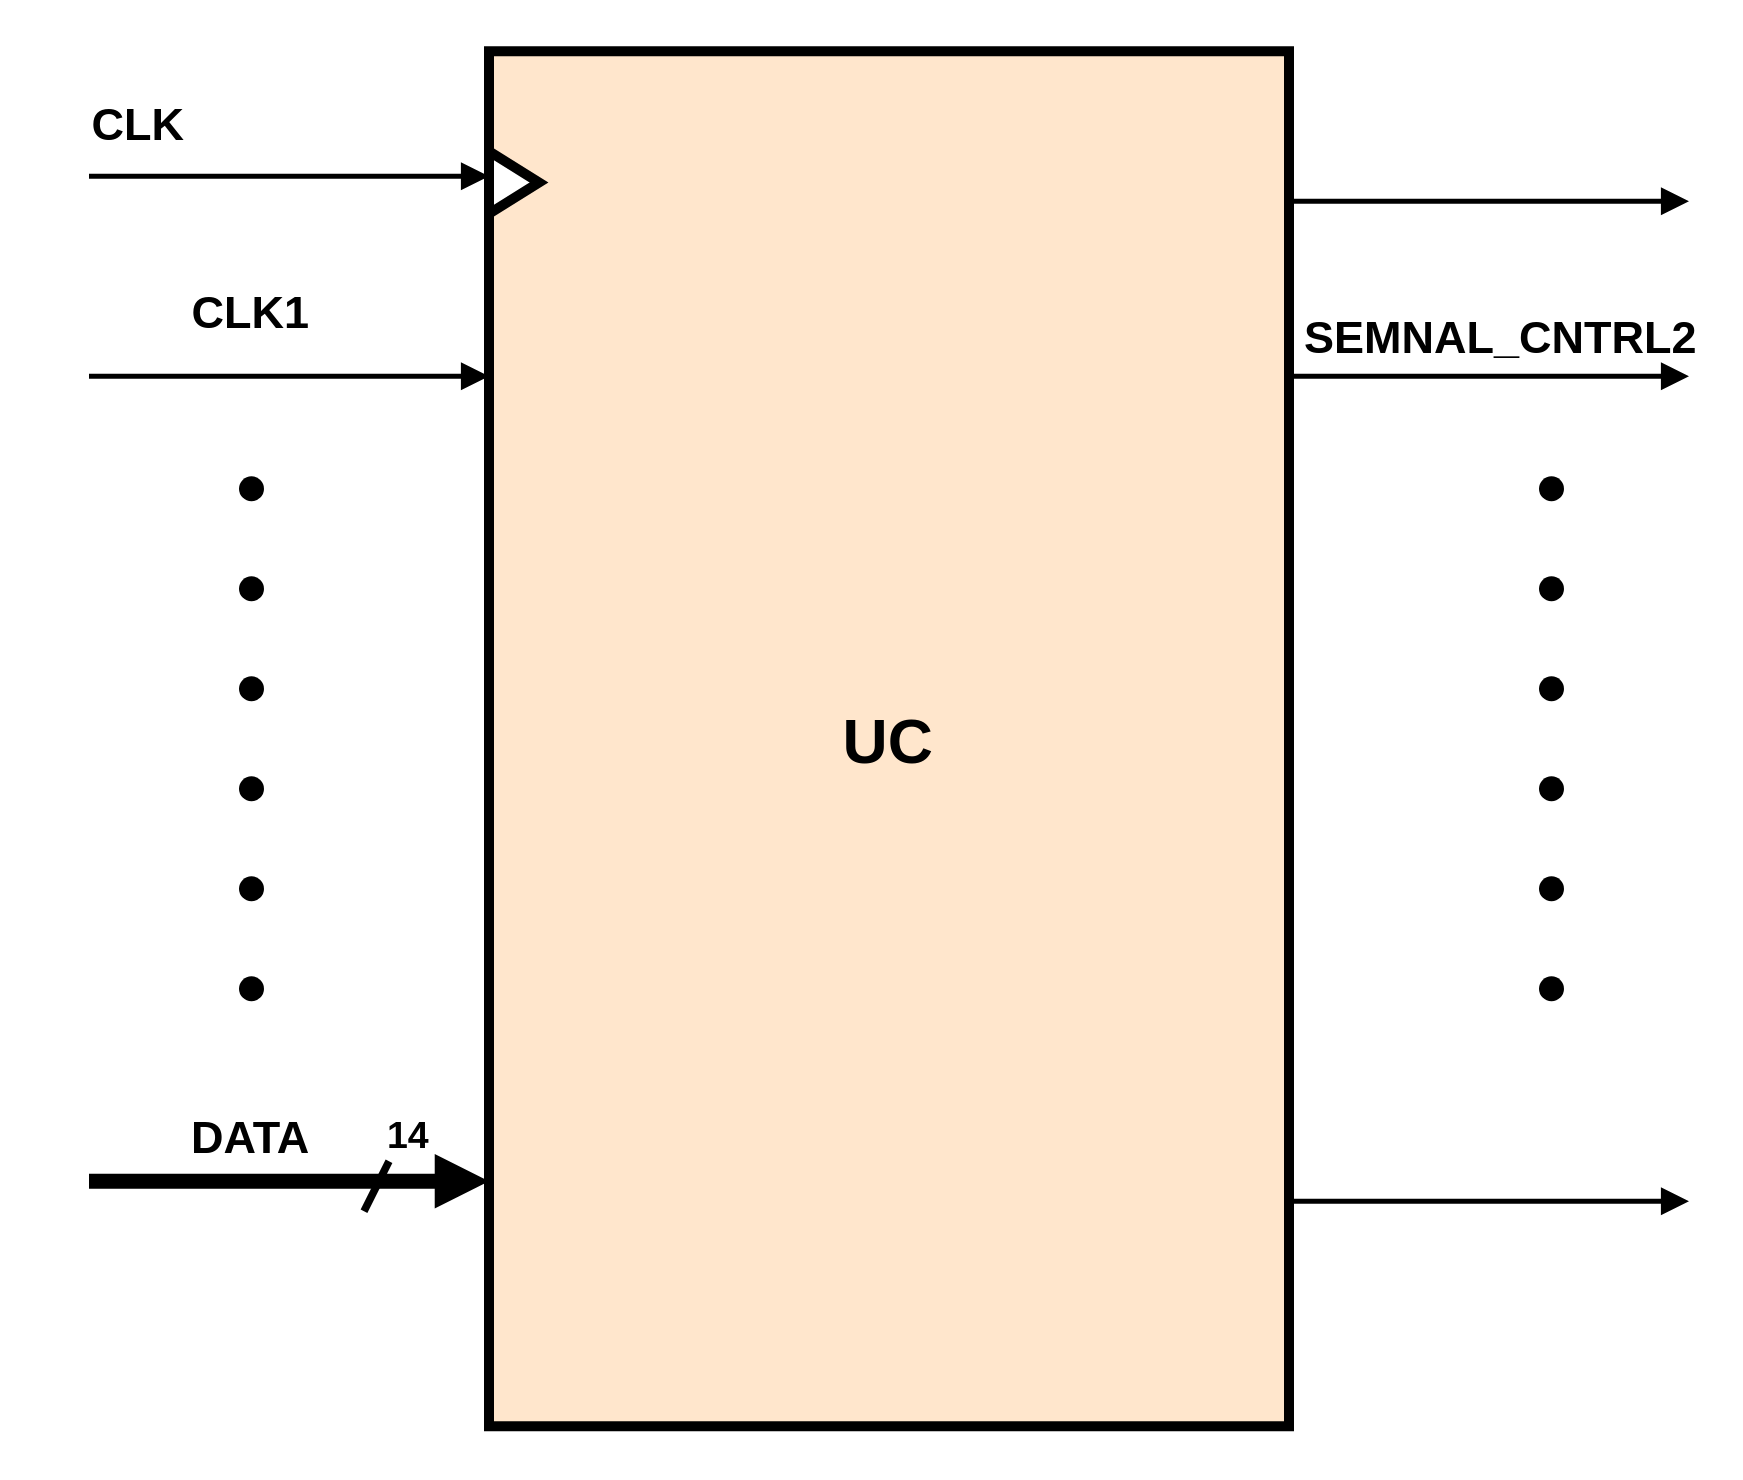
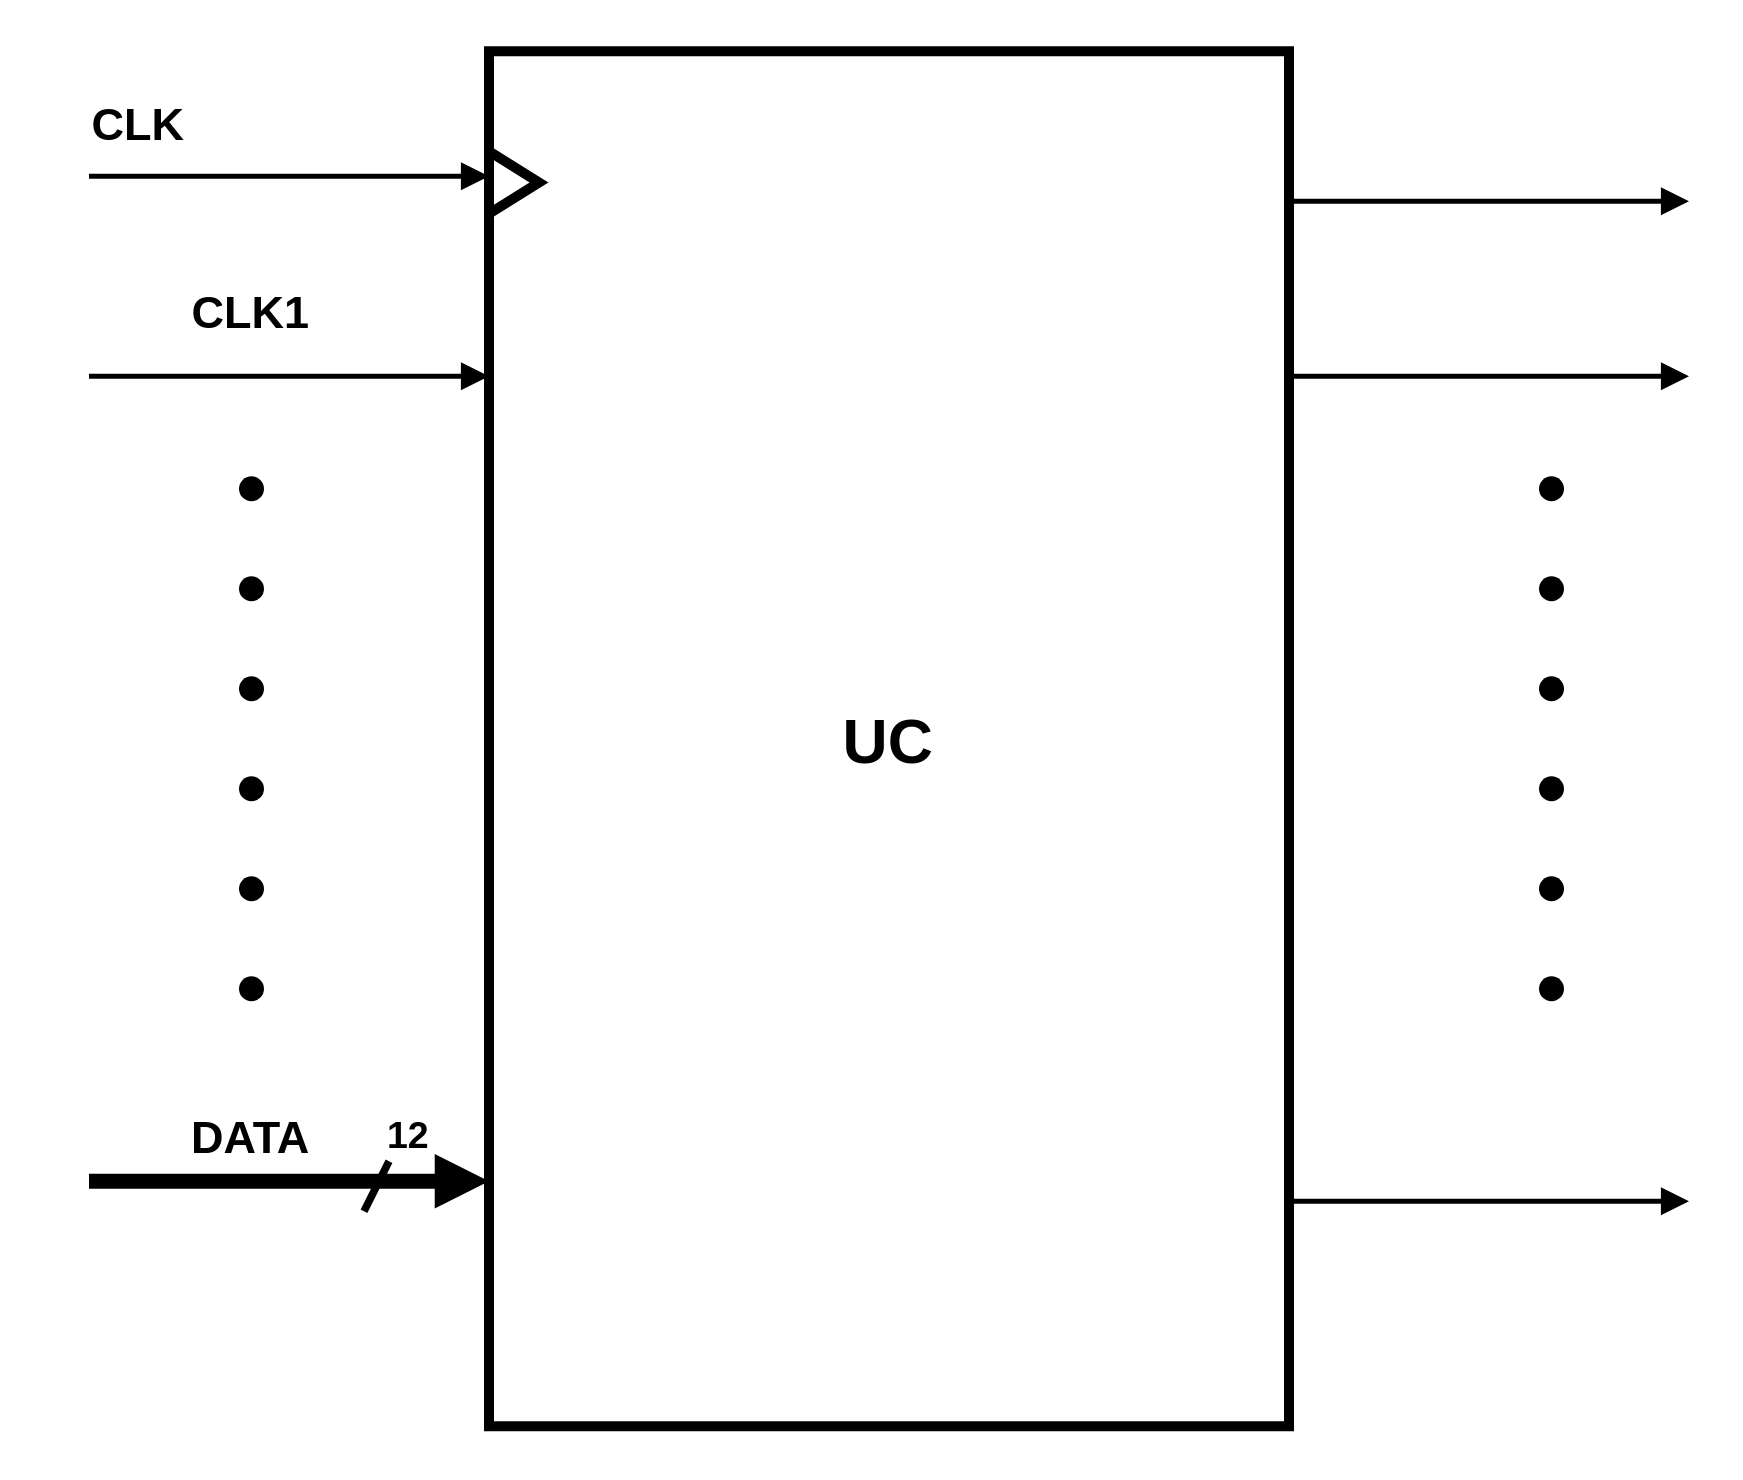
- <mxCell id="21" value="&lt;b style=&quot;border-color: var(--border-color); font-size: 18px;&quot;&gt;SEMNAL_CNTRL2&lt;/b&gt;" style="text;html=1;strokeColor=none;fillColor=none;align=center;verticalAlign=middle;whiteSpace=wrap;rounded=0;fontSize=16;" vertex="1" parent="1"><mxGeometry x="565" y="120" width="70" height="30" as="geometry" /></mxCell>
- <mxCell id="2" value="&lt;font size=&quot;1&quot; style=&quot;&quot;&gt;&lt;b style=&quot;font-size: 25px;&quot;&gt;UC&lt;/b&gt;&lt;/font&gt;" style="rounded=0;whiteSpace=wrap;html=1;strokeWidth=4;fillColor=#ffe6cc;" vertex="1" parent="1"><mxGeometry x="195" y="20" width="320" height="550" as="geometry" /></mxCell>
+ <mxCell id="2" value="&lt;font size=&quot;1&quot; style=&quot;&quot;&gt;&lt;b style=&quot;font-size: 25px;&quot;&gt;UC&lt;/b&gt;&lt;/font&gt;" style="rounded=0;whiteSpace=wrap;html=1;strokeWidth=4;" vertex="1" parent="1"><mxGeometry x="195" y="20" width="320" height="550" as="geometry" /></mxCell>
- <mxCell id="10" value="&lt;b style=&quot;&quot;&gt;&lt;sub style=&quot;&quot;&gt;&lt;font style=&quot;font-size: 15px;&quot;&gt;14&lt;/font&gt;&lt;/sub&gt;&lt;/b&gt;" style="text;html=1;strokeColor=none;fillColor=none;align=center;verticalAlign=middle;whiteSpace=wrap;rounded=0;fontSize=16;" vertex="1" parent="1"><mxGeometry x="153" y="440" width="20" height="22" as="geometry" /></mxCell>
+ <mxCell id="10" value="&lt;b style=&quot;&quot;&gt;&lt;sub style=&quot;&quot;&gt;&lt;font style=&quot;font-size: 15px;&quot;&gt;12&lt;/font&gt;&lt;/sub&gt;&lt;/b&gt;" style="text;html=1;strokeColor=none;fillColor=none;align=center;verticalAlign=middle;whiteSpace=wrap;rounded=0;fontSize=16;" vertex="1" parent="1"><mxGeometry x="153" y="440" width="20" height="22" as="geometry" /></mxCell>
